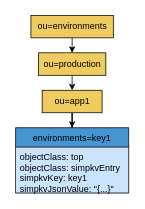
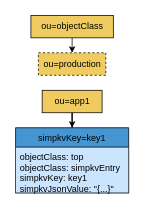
- <mxCell id="5" value="ou=environments" style="whiteSpace=wrap;html=1;fillColor=#F0CC60;" parent="1" vertex="1"><mxGeometry x="40.5" y="20" width="110" height="30" as="geometry" /></mxCell>
+ <mxCell id="5" value="ou=objectClass" style="whiteSpace=wrap;html=1;fillColor=#F0CC60;" parent="1" vertex="1"><mxGeometry x="40.5" y="20" width="110" height="30" as="geometry" /></mxCell>
- <mxCell id="7" value="ou=production" style="whiteSpace=wrap;html=1;fillColor=#F0CC60;" parent="1" vertex="1"><mxGeometry x="50.5" y="70" width="90" height="30" as="geometry" /></mxCell>
+ <mxCell id="7" value="ou=production" style="whiteSpace=wrap;html=1;fillColor=#F0CC60;dashed=1;" parent="1" vertex="1"><mxGeometry x="50.5" y="70" width="90" height="30" as="geometry" /></mxCell>
- <mxCell id="6" style="edgeStyle=orthogonalEdgeStyle;rounded=0;orthogonalLoop=1;jettySize=auto;html=1;exitX=0.5;exitY=1;exitDx=0;exitDy=0;entryX=0.5;entryY=0;entryDx=0;entryDy=0;" parent="1" source="7" target="9" edge="1"><mxGeometry relative="1" as="geometry" /></mxCell>
- <mxCell id="2" value="environments=key1" style="swimlane;fontStyle=0;childLayout=stackLayout;horizontal=1;startSize=26;horizontalStack=0;resizeParent=1;resizeParentMax=0;resizeLast=0;collapsible=1;marginBottom=0;fillColor=#4495D1;" parent="1" vertex="1"><mxGeometry x="20" y="170" width="151" height="87" as="geometry"><mxRectangle x="48" y="1630" width="117" height="26" as="alternateBounds" /></mxGeometry></mxCell>
+ <mxCell id="2" value="simpkvKey=key1" style="swimlane;fontStyle=0;childLayout=stackLayout;horizontal=1;startSize=26;horizontalStack=0;resizeParent=1;resizeParentMax=0;resizeLast=0;collapsible=1;marginBottom=0;fillColor=#4495D1;" parent="1" vertex="1"><mxGeometry x="20" y="170" width="151" height="87" as="geometry"><mxRectangle x="48" y="1630" width="117" height="26" as="alternateBounds" /></mxGeometry></mxCell>
